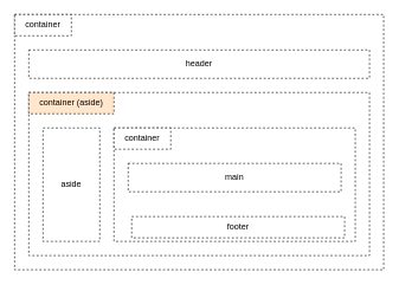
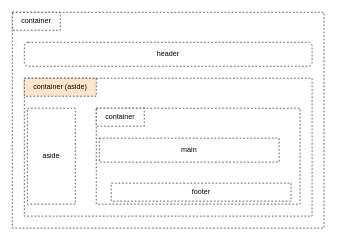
- <mxCell id="4" value="header" style="rounded=0;whiteSpace=wrap;html=1;dashed=1;" parent="1" vertex="1"><mxGeometry x="40" y="70" width="480" height="40" as="geometry" /></mxCell>
+ <mxCell id="4" value="header" style="whiteSpace=wrap;html=1;dashed=1;rounded=1;" parent="1" vertex="1"><mxGeometry x="40" y="70" width="480" height="40" as="geometry" /></mxCell>
- <mxCell id="10" value="main" style="rounded=0;whiteSpace=wrap;html=1;dashed=1;" vertex="1" parent="1"><mxGeometry x="180" y="230" width="300" height="40" as="geometry" /></mxCell>
+ <mxCell id="10" value="main" style="rounded=0;whiteSpace=wrap;html=1;dashed=1;" vertex="1" parent="1"><mxGeometry x="165" y="230" width="300" height="40" as="geometry" /></mxCell>
- <mxCell id="7" value="aside" style="rounded=0;whiteSpace=wrap;html=1;dashed=1;" vertex="1" parent="1"><mxGeometry x="60" y="180" width="80" height="160" as="geometry" /></mxCell>
+ <mxCell id="7" value="aside" style="rounded=0;whiteSpace=wrap;html=1;dashed=1;" vertex="1" parent="1"><mxGeometry x="45" y="180" width="80" height="160" as="geometry" /></mxCell>
